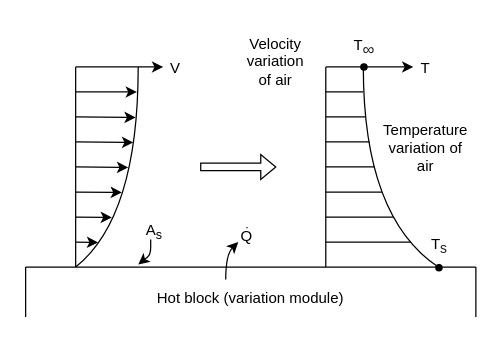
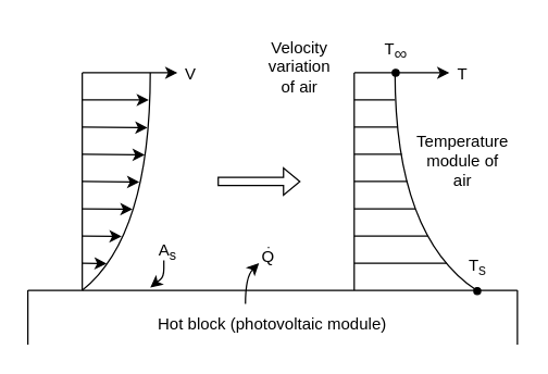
- <mxCell id="33" value="Temperature variation of air" style="text;html=1;align=center;verticalAlign=middle;whiteSpace=wrap;rounded=0;" parent="1" vertex="1"><mxGeometry x="310" y="103" width="60" height="30" as="geometry" /></mxCell>
+ <mxCell id="33" value="Temperature module of air" style="text;html=1;align=center;verticalAlign=middle;whiteSpace=wrap;rounded=0;" parent="1" vertex="1"><mxGeometry x="310" y="103" width="60" height="30" as="geometry" /></mxCell>
- <mxCell id="18" value="Hot block (variation module)" style="text;html=1;align=center;verticalAlign=middle;whiteSpace=wrap;rounded=0;" parent="1" vertex="1"><mxGeometry x="100" y="223" width="200" height="30" as="geometry" /></mxCell>
+ <mxCell id="18" value="Hot block (photovoltaic module)" style="text;html=1;align=center;verticalAlign=middle;whiteSpace=wrap;rounded=0;" parent="1" vertex="1"><mxGeometry x="100" y="223" width="200" height="30" as="geometry" /></mxCell>
